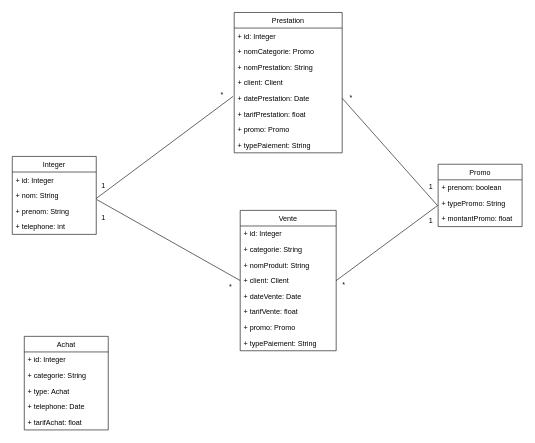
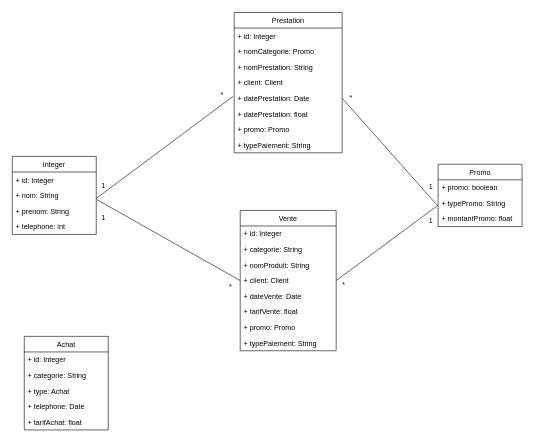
- <mxCell id="13" value="+ tarifPrestation: float" style="text;strokeColor=none;fillColor=none;align=left;verticalAlign=top;spacingLeft=4;spacingRight=4;overflow=hidden;rotatable=0;points=[[0,0.5],[1,0.5]];portConstraint=eastwest;" vertex="1" parent="7"><mxGeometry y="156" width="180" height="26" as="geometry" /></mxCell>
+ <mxCell id="13" value="+ datePrestation: float" style="text;strokeColor=none;fillColor=none;align=left;verticalAlign=top;spacingLeft=4;spacingRight=4;overflow=hidden;rotatable=0;points=[[0,0.5],[1,0.5]];portConstraint=eastwest;" vertex="1" parent="7"><mxGeometry y="156" width="180" height="26" as="geometry" /></mxCell>
- <mxCell id="32" value="+ prenom: boolean" style="text;strokeColor=none;fillColor=none;align=left;verticalAlign=top;spacingLeft=4;spacingRight=4;overflow=hidden;rotatable=0;points=[[0,0.5],[1,0.5]];portConstraint=eastwest;" vertex="1" parent="31"><mxGeometry y="26" width="140" height="26" as="geometry" /></mxCell>
+ <mxCell id="32" value="+ promo: boolean" style="text;strokeColor=none;fillColor=none;align=left;verticalAlign=top;spacingLeft=4;spacingRight=4;overflow=hidden;rotatable=0;points=[[0,0.5],[1,0.5]];portConstraint=eastwest;" vertex="1" parent="31"><mxGeometry y="26" width="140" height="26" as="geometry" /></mxCell>
